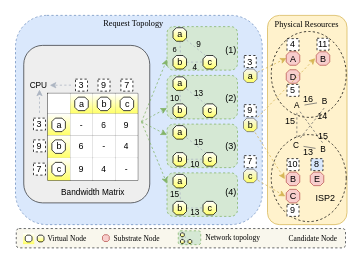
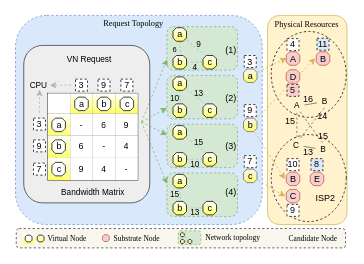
- <mxCell id="144" value="11" style="whiteSpace=wrap;html=1;dashed=1;aspect=fixed;" parent="1" vertex="1"><mxGeometry x="422" y="50.5" width="16" height="16" as="geometry" /></mxCell>
+ <mxCell id="144" value="11" style="whiteSpace=wrap;html=1;dashed=1;aspect=fixed;fillColor=#dae8fc;" parent="1" vertex="1"><mxGeometry x="422" y="50.5" width="16" height="16" as="geometry" /></mxCell>
+ <mxCell id="88" value="VN Request" style="text;html=1;align=center;verticalAlign=middle;resizable=0;points=[];autosize=1;strokeColor=none;fillColor=none;fontSize=11;fontFamily=Helvetica;" parent="1" vertex="1"><mxGeometry x="78" y="67.5" width="80" height="20" as="geometry" /></mxCell>
- <mxCell id="145" value="5" style="whiteSpace=wrap;html=1;dashed=1;aspect=fixed;" parent="1" vertex="1"><mxGeometry x="382" y="112" width="16" height="16" as="geometry" /></mxCell>
+ <mxCell id="145" value="5" style="whiteSpace=wrap;html=1;dashed=1;aspect=fixed;fillColor=#f8cecc;" parent="1" vertex="1"><mxGeometry x="382" y="112" width="16" height="16" as="geometry" /></mxCell>
